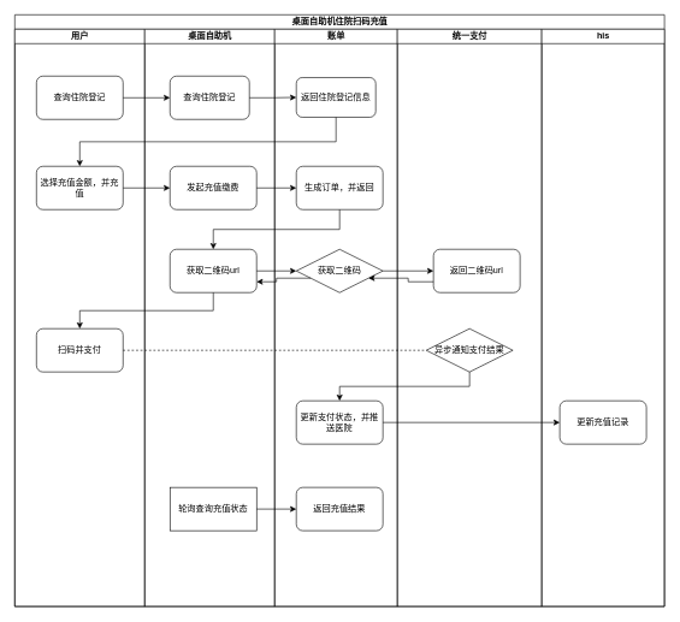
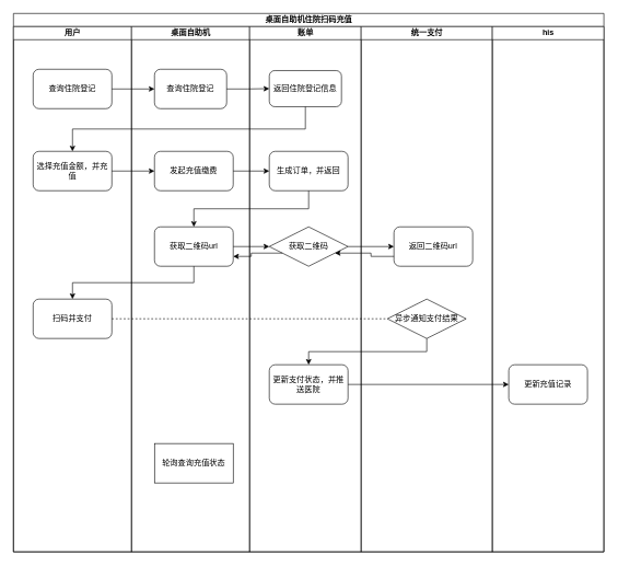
- <mxCell id="37" style="edgeStyle=orthogonalEdgeStyle;rounded=0;orthogonalLoop=1;jettySize=auto;html=1;exitX=1;exitY=0.5;exitDx=0;exitDy=0;entryX=0;entryY=0.5;entryDx=0;entryDy=0;startSize=20;" parent="2" source="11" target="17" edge="1"><mxGeometry relative="1" as="geometry" /></mxCell>
- <mxCell id="17" value="返回充值结果" style="rounded=1;whiteSpace=wrap;html=1;startSize=20;" parent="12" vertex="1"><mxGeometry x="30" y="635" width="120" height="60" as="geometry" /></mxCell>
